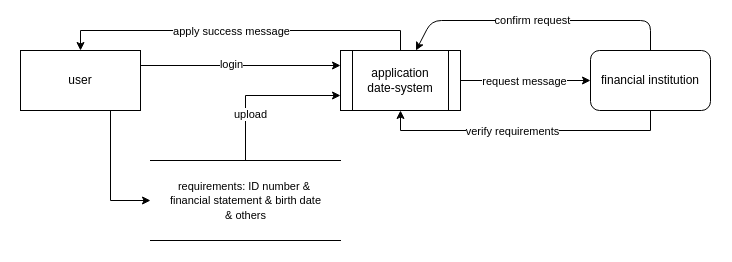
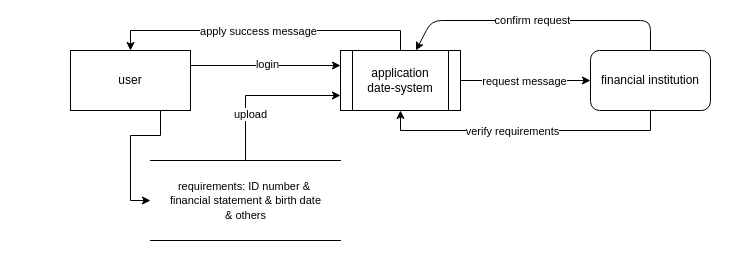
- <mxCell id="6" value="user" style="rounded=0;whiteSpace=wrap;html=1;" parent="1" vertex="1"><mxGeometry x="20" y="50" width="120" height="60" as="geometry" /></mxCell>
+ <mxCell id="6" value="user" style="rounded=0;whiteSpace=wrap;html=1;" parent="1" vertex="1"><mxGeometry x="70" y="50" width="120" height="60" as="geometry" /></mxCell>
